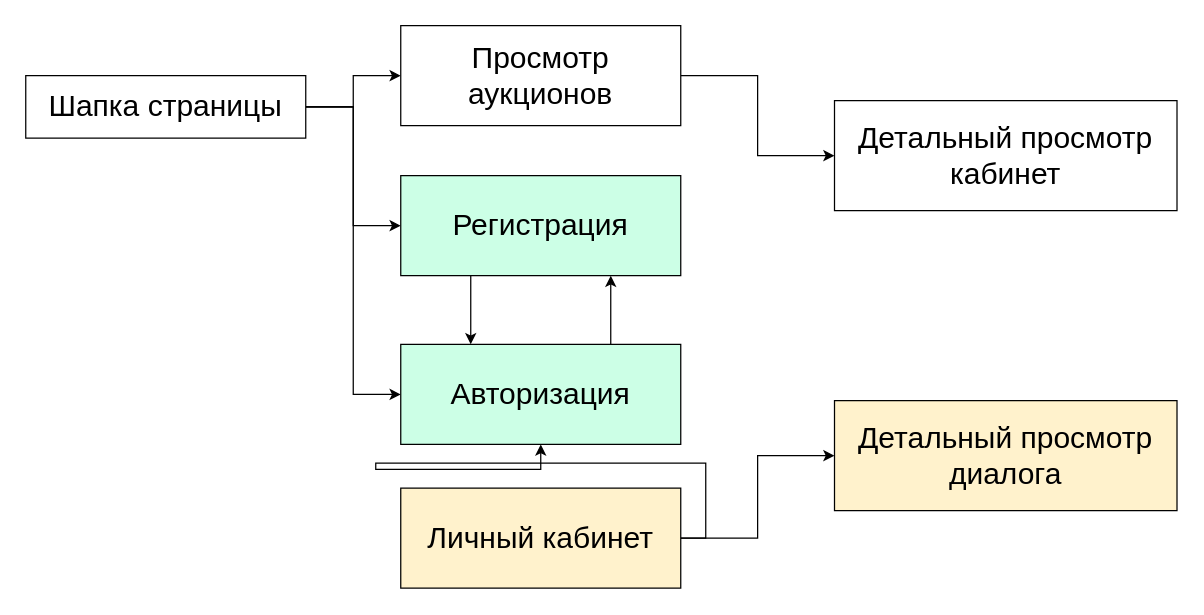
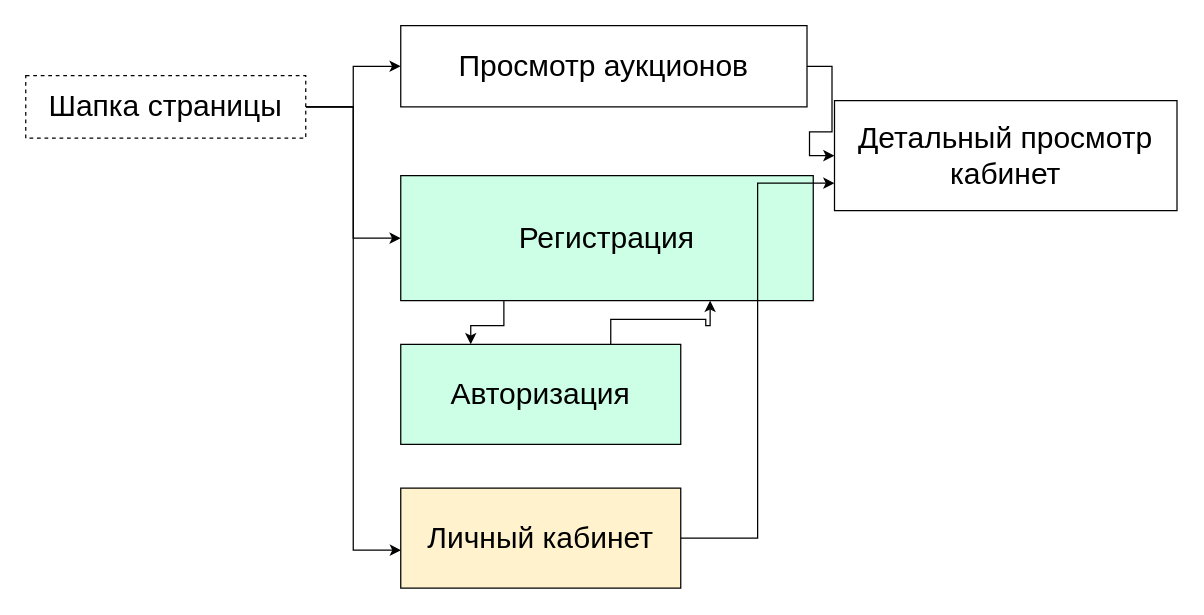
- <mxCell id="8" value="&lt;font style=&quot;font-size: 24px&quot;&gt;Просмотр аукционов&lt;/font&gt;" style="rounded=0;whiteSpace=wrap;html=1;" vertex="1" parent="1"><mxGeometry x="320" y="20" width="224" height="80" as="geometry" /></mxCell>
+ <mxCell id="8" value="&lt;font style=&quot;font-size: 24px&quot;&gt;Просмотр аукционов&lt;/font&gt;" style="rounded=0;whiteSpace=wrap;html=1;" vertex="1" parent="1"><mxGeometry x="320" y="20" width="325" height="65" as="geometry" /></mxCell>
- <mxCell id="6" value="&lt;font style=&quot;font-size: 24px&quot;&gt;Шапка страницы&lt;/font&gt;" style="rounded=0;whiteSpace=wrap;html=1;" vertex="1" parent="1"><mxGeometry x="20" y="60" width="224" height="50" as="geometry" /></mxCell>
+ <mxCell id="6" value="&lt;font style=&quot;font-size: 24px&quot;&gt;Шапка страницы&lt;/font&gt;" style="rounded=0;whiteSpace=wrap;html=1;dashed=1;" vertex="1" parent="1"><mxGeometry x="20" y="60" width="224" height="50" as="geometry" /></mxCell>
- <mxCell id="10" value="&lt;font style=&quot;font-size: 24px&quot;&gt;Регистрация&lt;/font&gt;" style="rounded=0;whiteSpace=wrap;html=1;fillColor=#CCFFE6;" vertex="1" parent="1"><mxGeometry x="320" y="140" width="224" height="80" as="geometry" /></mxCell>
+ <mxCell id="10" value="&lt;font style=&quot;font-size: 24px&quot;&gt;Регистрация&lt;/font&gt;" style="rounded=0;whiteSpace=wrap;html=1;fillColor=#CCFFE6;" vertex="1" parent="1"><mxGeometry x="320" y="140" width="330" height="100" as="geometry" /></mxCell>
- <mxCell id="4" style="edgeStyle=orthogonalEdgeStyle;rounded=0;orthogonalLoop=1;jettySize=auto;html=1;exitX=1;exitY=0.5;exitDx=0;exitDy=0;entryX=0;entryY=0.5;entryDx=0;entryDy=0;" edge="1" parent="1" source="6" target="12"><mxGeometry relative="1" as="geometry" /></mxCell>
- <mxCell id="13" style="edgeStyle=orthogonalEdgeStyle;rounded=0;orthogonalLoop=1;jettySize=auto;html=1;exitX=1;exitY=0.5;exitDx=0;exitDy=0;entryX=0;entryY=0.5;entryDx=0;entryDy=0;" edge="1" parent="1" source="15" target="17"><mxGeometry relative="1" as="geometry" /></mxCell>
- <mxCell id="17" value="&lt;font style=&quot;font-size: 24px&quot;&gt;Детальный просмотр диалога&lt;/font&gt;" style="rounded=0;whiteSpace=wrap;html=1;fillColor=#FFF2CC;" vertex="1" parent="1"><mxGeometry x="667" y="320" width="274" height="88" as="geometry" /></mxCell>
- <mxCell id="14" style="edgeStyle=orthogonalEdgeStyle;rounded=0;orthogonalLoop=1;jettySize=auto;html=1;exitX=1;exitY=0.5;exitDx=0;exitDy=0;" edge="1" parent="1" source="15" target="12"><mxGeometry relative="1" as="geometry" /></mxCell>
+ <mxCell id="14" style="edgeStyle=orthogonalEdgeStyle;rounded=0;orthogonalLoop=1;jettySize=auto;html=1;exitX=1;exitY=0.5;exitDx=0;exitDy=0;entryX=0;entryY=0.75;entryDx=0;entryDy=0;" edge="1" parent="1" source="15" target="16"><mxGeometry relative="1" as="geometry" /></mxCell>
+ <mxCell id="5" style="edgeStyle=orthogonalEdgeStyle;rounded=0;orthogonalLoop=1;jettySize=auto;html=1;exitX=1;exitY=0.5;exitDx=0;exitDy=0;entryX=0.001;entryY=0.62;entryDx=0;entryDy=0;entryPerimeter=0;" edge="1" parent="1" source="6" target="15"><mxGeometry relative="1" as="geometry" /></mxCell>
